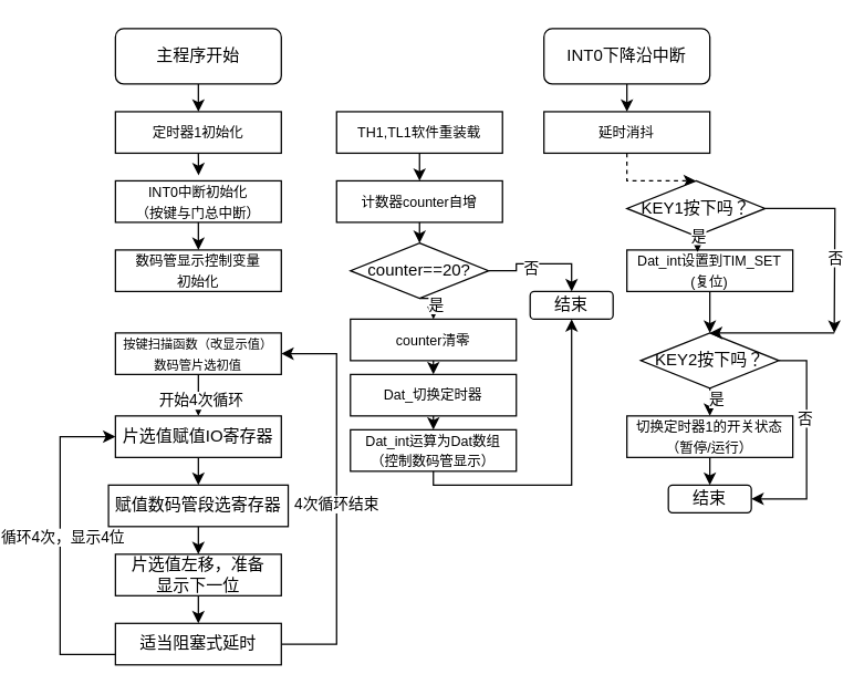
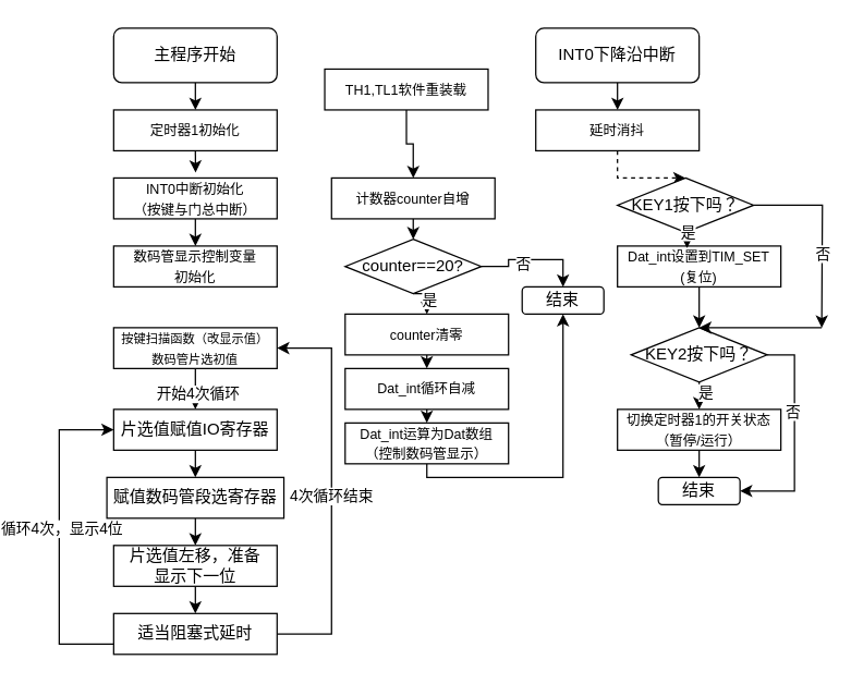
- <mxCell id="26" value="&lt;font size=&quot;1&quot;&gt;TH1,TL1软件重装载&lt;/font&gt;" style="rounded=0;whiteSpace=wrap;html=1;" vertex="1" parent="1"><mxGeometry x="220" y="80" width="120" height="30" as="geometry" /></mxCell>
+ <mxCell id="26" value="&lt;font size=&quot;1&quot;&gt;TH1,TL1软件重装载&lt;/font&gt;" style="rounded=0;whiteSpace=wrap;html=1;" vertex="1" parent="1"><mxGeometry x="215" y="50" width="120" height="30" as="geometry" /></mxCell>
- <mxCell id="35" value="&lt;font size=&quot;1&quot;&gt;Dat_切换定时器&lt;/font&gt;" style="rounded=0;whiteSpace=wrap;html=1;" vertex="1" parent="1"><mxGeometry x="230" y="270" width="120" height="30" as="geometry" /></mxCell>
+ <mxCell id="35" value="&lt;font size=&quot;1&quot;&gt;Dat_int循环自减&lt;/font&gt;" style="rounded=0;whiteSpace=wrap;html=1;" vertex="1" parent="1"><mxGeometry x="230" y="270" width="120" height="30" as="geometry" /></mxCell>
